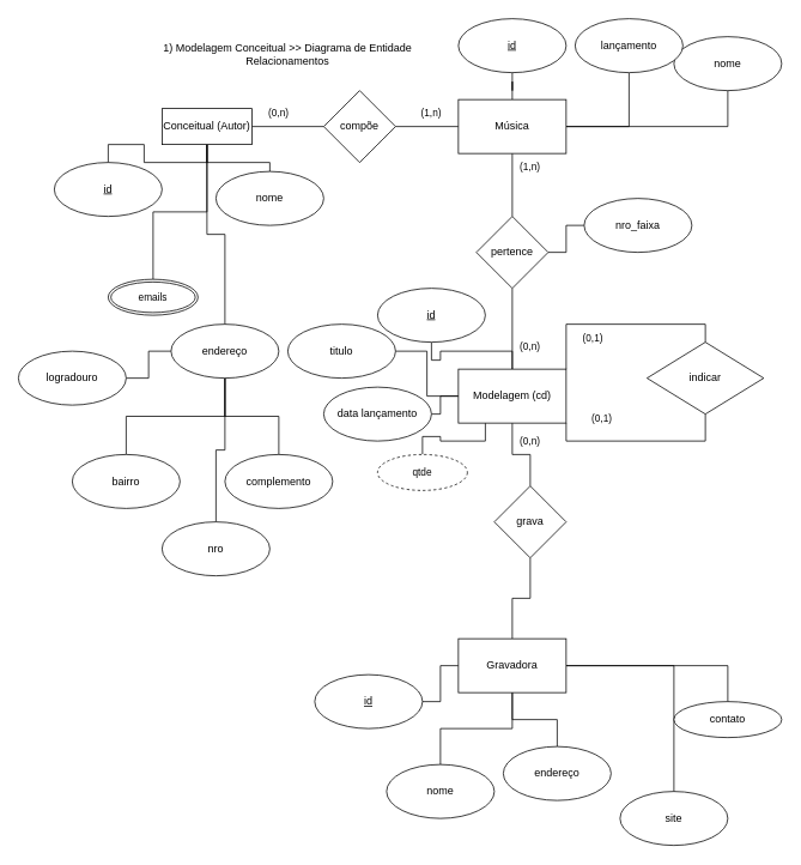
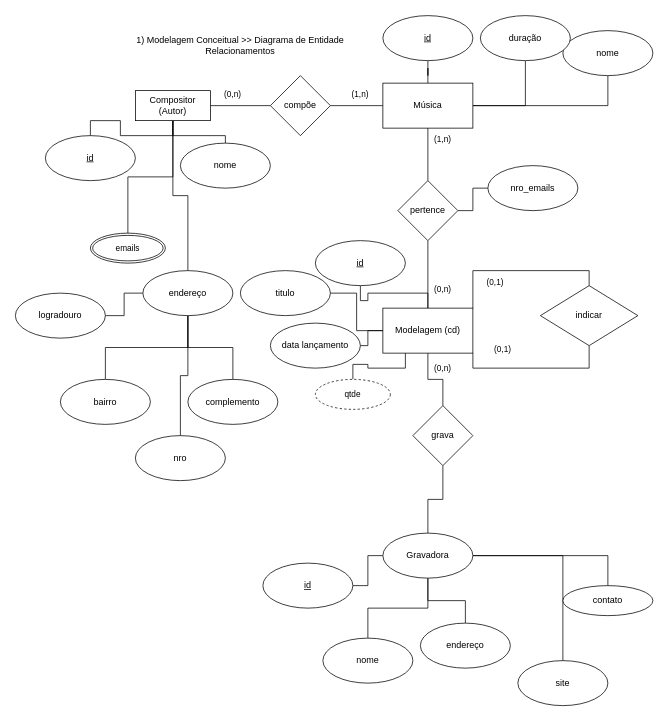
- <mxCell id="29" value="lançamento" style="ellipse;whiteSpace=wrap;html=1;" vertex="1" parent="1"><mxGeometry x="640" y="20" width="120" height="60" as="geometry" /></mxCell>
+ <mxCell id="29" value="duração" style="ellipse;whiteSpace=wrap;html=1;" vertex="1" parent="1"><mxGeometry x="640" y="20" width="120" height="60" as="geometry" /></mxCell>
- <mxCell id="7" value="Conceitual (Autor)" style="whiteSpace=wrap;html=1;align=center;" vertex="1" parent="1"><mxGeometry x="180" y="120" width="100" height="40" as="geometry" /></mxCell>
+ <mxCell id="7" value="Compositor (Autor)" style="whiteSpace=wrap;html=1;align=center;" vertex="1" parent="1"><mxGeometry x="180" y="120" width="100" height="40" as="geometry" /></mxCell>
- <mxCell id="47" value="nro_faixa" style="ellipse;whiteSpace=wrap;html=1;" vertex="1" parent="1"><mxGeometry x="650" y="220" width="120" height="60" as="geometry" /></mxCell>
+ <mxCell id="47" value="nro_emails" style="ellipse;whiteSpace=wrap;html=1;" vertex="1" parent="1"><mxGeometry x="650" y="220" width="120" height="60" as="geometry" /></mxCell>
- <mxCell id="55" value="Gravadora" style="whiteSpace=wrap;html=1;" vertex="1" parent="1"><mxGeometry x="510" y="710" width="120" height="60" as="geometry" /></mxCell>
+ <mxCell id="55" value="Gravadora" style="ellipse;whiteSpace=wrap;html=1;" vertex="1" parent="1"><mxGeometry x="510" y="710" width="120" height="60" as="geometry" /></mxCell>
